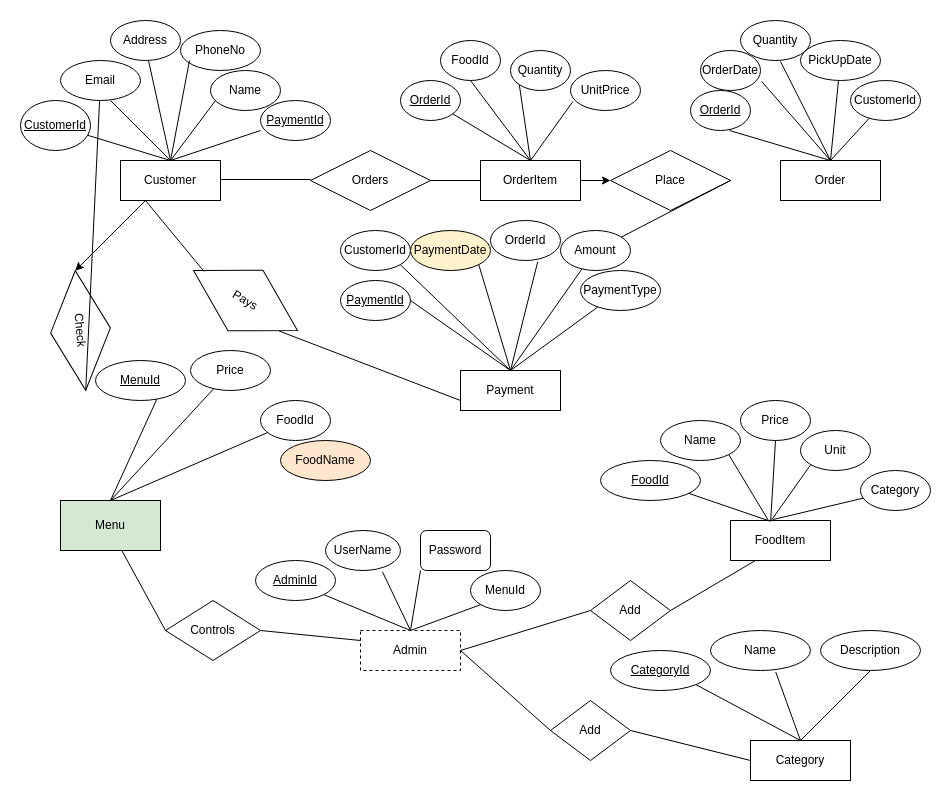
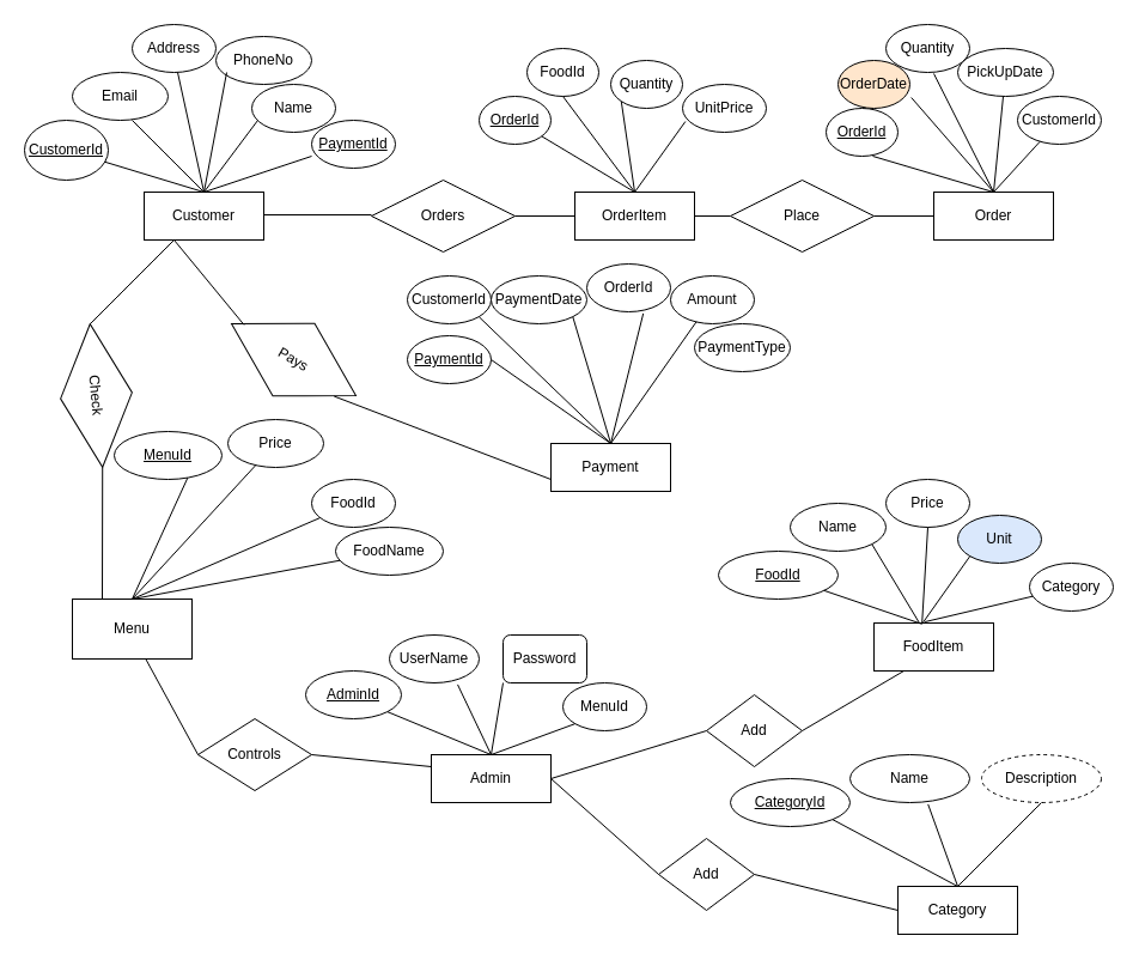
- <mxCell id="58" value="OrderDate" style="ellipse;whiteSpace=wrap;html=1;align=center;" vertex="1" parent="1"><mxGeometry x="700" y="50" width="60" height="40" as="geometry" /></mxCell>
+ <mxCell id="58" value="OrderDate" style="ellipse;whiteSpace=wrap;html=1;align=center;fillColor=#ffe6cc;" vertex="1" parent="1"><mxGeometry x="700" y="50" width="60" height="40" as="geometry" /></mxCell>
- <mxCell id="54" value="" style="endArrow=classic;html=1;rounded=0;exitX=1;exitY=0.5;exitDx=0;exitDy=0;entryX=0;entryY=0.5;entryDx=0;entryDy=0;" edge="1" parent="1" source="3" target="53"><mxGeometry relative="1" as="geometry"><mxPoint x="430" y="190" as="sourcePoint" /><mxPoint x="590" y="190" as="targetPoint" /></mxGeometry></mxCell>
+ <mxCell id="54" value="" style="endArrow=none;html=1;rounded=0;exitX=1;exitY=0.5;exitDx=0;exitDy=0;entryX=0;entryY=0.5;entryDx=0;entryDy=0;" edge="1" parent="1" source="3" target="53"><mxGeometry relative="1" as="geometry"><mxPoint x="430" y="190" as="sourcePoint" /><mxPoint x="590" y="190" as="targetPoint" /></mxGeometry></mxCell>
- <mxCell id="55" value="" style="endArrow=none;html=1;rounded=0;exitX=1;exitY=0.5;exitDx=0;exitDy=0;" edge="1" parent="1" source="53" target="41"><mxGeometry relative="1" as="geometry"><mxPoint x="430" y="190" as="sourcePoint" /><mxPoint x="590" y="190" as="targetPoint" /></mxGeometry></mxCell>
+ <mxCell id="55" value="" style="endArrow=none;html=1;rounded=0;exitX=1;exitY=0.5;exitDx=0;exitDy=0;" edge="1" parent="1" source="53" target="5"><mxGeometry relative="1" as="geometry"><mxPoint x="430" y="190" as="sourcePoint" /><mxPoint x="590" y="190" as="targetPoint" /></mxGeometry></mxCell>
- <mxCell id="74" value="" style="endArrow=none;html=1;rounded=0;exitX=1;exitY=0.5;exitDx=0;exitDy=0;" edge="1" parent="1" source="72" target="18"><mxGeometry relative="1" as="geometry"><mxPoint x="430" y="300" as="sourcePoint" /><mxPoint x="590" y="300" as="targetPoint" /></mxGeometry></mxCell>
+ <mxCell id="74" value="" style="endArrow=none;html=1;rounded=0;exitX=1;exitY=0.5;exitDx=0;exitDy=0;entryX=0.25;entryY=0;entryDx=0;entryDy=0;" edge="1" parent="1" source="72" target="8"><mxGeometry relative="1" as="geometry"><mxPoint x="430" y="300" as="sourcePoint" /><mxPoint x="590" y="300" as="targetPoint" /></mxGeometry></mxCell>
- <mxCell id="42" value="PaymentDate" style="ellipse;whiteSpace=wrap;html=1;align=center;fillColor=#fff2cc;" vertex="1" parent="1"><mxGeometry x="410" y="230" width="80" height="40" as="geometry" /></mxCell>
+ <mxCell id="42" value="PaymentDate" style="ellipse;whiteSpace=wrap;html=1;align=center;" vertex="1" parent="1"><mxGeometry x="410" y="230" width="80" height="40" as="geometry" /></mxCell>
- <mxCell id="73" value="" style="endArrow=classic;html=1;rounded=0;exitX=0.25;exitY=1;exitDx=0;exitDy=0;entryX=0;entryY=0.5;entryDx=0;entryDy=0;" edge="1" parent="1" source="2" target="72"><mxGeometry relative="1" as="geometry"><mxPoint x="430" y="300" as="sourcePoint" /><mxPoint x="590" y="300" as="targetPoint" /></mxGeometry></mxCell>
+ <mxCell id="73" value="" style="endArrow=none;html=1;rounded=0;exitX=0.25;exitY=1;exitDx=0;exitDy=0;entryX=0;entryY=0.5;entryDx=0;entryDy=0;" edge="1" parent="1" source="2" target="72"><mxGeometry relative="1" as="geometry"><mxPoint x="430" y="300" as="sourcePoint" /><mxPoint x="590" y="300" as="targetPoint" /></mxGeometry></mxCell>
- <mxCell id="49" value="" style="endArrow=none;html=1;rounded=0;entryX=0.5;entryY=0;entryDx=0;entryDy=0;" edge="1" parent="1" source="40" target="4"><mxGeometry relative="1" as="geometry"><mxPoint x="450" y="190" as="sourcePoint" /><mxPoint x="610" y="190" as="targetPoint" /></mxGeometry></mxCell>
- <mxCell id="84" value="Unit" style="ellipse;whiteSpace=wrap;html=1;align=center;" vertex="1" parent="1"><mxGeometry x="800" y="430" width="70" height="40" as="geometry" /></mxCell>
+ <mxCell id="84" value="Unit" style="ellipse;whiteSpace=wrap;html=1;align=center;fillColor=#dae8fc;" vertex="1" parent="1"><mxGeometry x="800" y="430" width="70" height="40" as="geometry" /></mxCell>
- <mxCell id="67" value="FoodName" style="ellipse;whiteSpace=wrap;html=1;align=center;fillColor=#ffe6cc;" vertex="1" parent="1"><mxGeometry x="280" y="440" width="90" height="40" as="geometry" /></mxCell>
+ <mxCell id="67" value="FoodName" style="ellipse;whiteSpace=wrap;html=1;align=center;" vertex="1" parent="1"><mxGeometry x="280" y="440" width="90" height="40" as="geometry" /></mxCell>
+ <mxCell id="71" value="" style="endArrow=none;html=1;rounded=0;entryX=0.5;entryY=0;entryDx=0;entryDy=0;" edge="1" parent="1" source="67" target="8"><mxGeometry relative="1" as="geometry"><mxPoint x="450" y="320" as="sourcePoint" /><mxPoint x="610" y="320" as="targetPoint" /></mxGeometry></mxCell>
- <mxCell id="8" value="Menu" style="whiteSpace=wrap;html=1;align=center;fillColor=#d5e8d4;" vertex="1" parent="1"><mxGeometry x="60" y="500" width="100" height="50" as="geometry" /></mxCell>
+ <mxCell id="8" value="Menu" style="whiteSpace=wrap;html=1;align=center;" vertex="1" parent="1"><mxGeometry x="60" y="500" width="100" height="50" as="geometry" /></mxCell>
- <mxCell id="9" value="Admin" style="whiteSpace=wrap;html=1;align=center;dashed=1;" vertex="1" parent="1"><mxGeometry x="360" y="630" width="100" height="40" as="geometry" /></mxCell>
+ <mxCell id="9" value="Admin" style="whiteSpace=wrap;html=1;align=center;" vertex="1" parent="1"><mxGeometry x="360" y="630" width="100" height="40" as="geometry" /></mxCell>
- <mxCell id="91" value="Description" style="ellipse;whiteSpace=wrap;html=1;align=center;" vertex="1" parent="1"><mxGeometry x="820" y="630" width="100" height="40" as="geometry" /></mxCell>
+ <mxCell id="91" value="Description" style="ellipse;whiteSpace=wrap;html=1;align=center;dashed=1;" vertex="1" parent="1"><mxGeometry x="820" y="630" width="100" height="40" as="geometry" /></mxCell>
